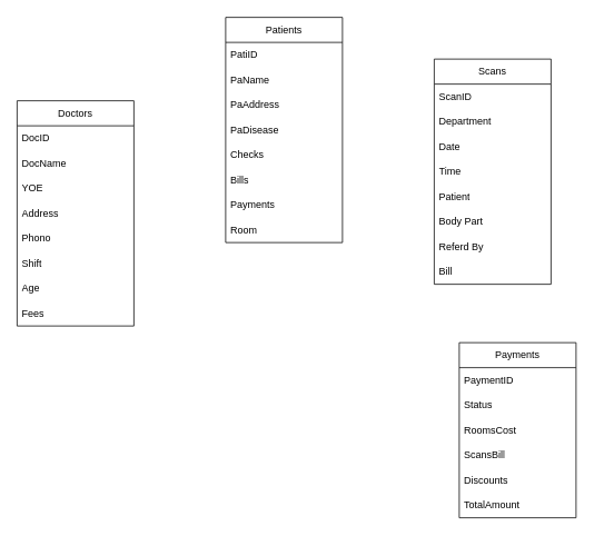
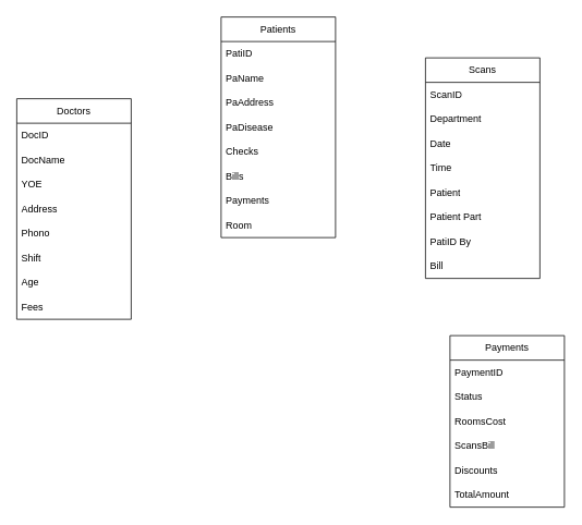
- <mxCell id="26" value="Body Part" style="text;strokeColor=none;fillColor=none;align=left;verticalAlign=middle;spacingLeft=4;spacingRight=4;overflow=hidden;points=[[0,0.5],[1,0.5]];portConstraint=eastwest;rotatable=0;whiteSpace=wrap;html=1;" vertex="1" parent="20"><mxGeometry y="180" width="140" height="30" as="geometry" /></mxCell>
+ <mxCell id="26" value="Patient Part" style="text;strokeColor=none;fillColor=none;align=left;verticalAlign=middle;spacingLeft=4;spacingRight=4;overflow=hidden;points=[[0,0.5],[1,0.5]];portConstraint=eastwest;rotatable=0;whiteSpace=wrap;html=1;" vertex="1" parent="20"><mxGeometry y="180" width="140" height="30" as="geometry" /></mxCell>
- <mxCell id="27" value="Referd By&amp;nbsp;" style="text;strokeColor=none;fillColor=none;align=left;verticalAlign=middle;spacingLeft=4;spacingRight=4;overflow=hidden;points=[[0,0.5],[1,0.5]];portConstraint=eastwest;rotatable=0;whiteSpace=wrap;html=1;" vertex="1" parent="20"><mxGeometry y="210" width="140" height="30" as="geometry" /></mxCell>
+ <mxCell id="27" value="PatiID By&amp;nbsp;" style="text;strokeColor=none;fillColor=none;align=left;verticalAlign=middle;spacingLeft=4;spacingRight=4;overflow=hidden;points=[[0,0.5],[1,0.5]];portConstraint=eastwest;rotatable=0;whiteSpace=wrap;html=1;" vertex="1" parent="20"><mxGeometry y="210" width="140" height="30" as="geometry" /></mxCell>
